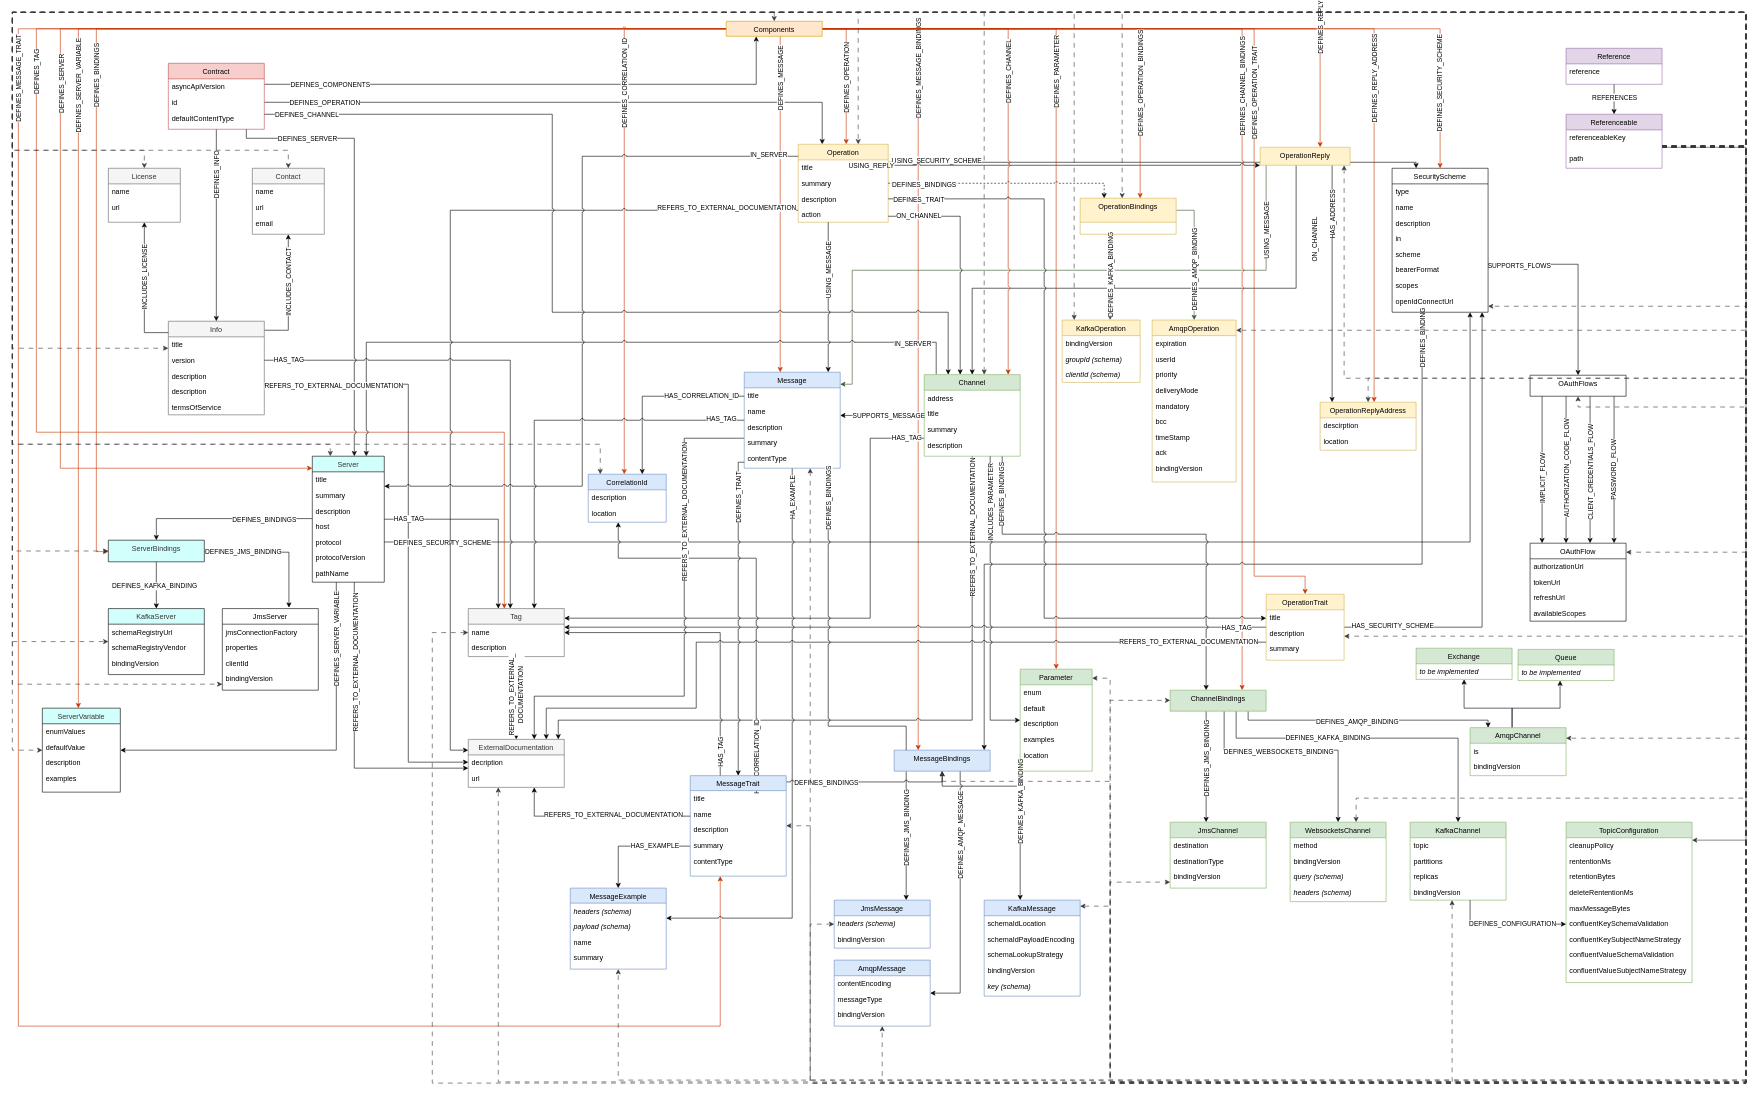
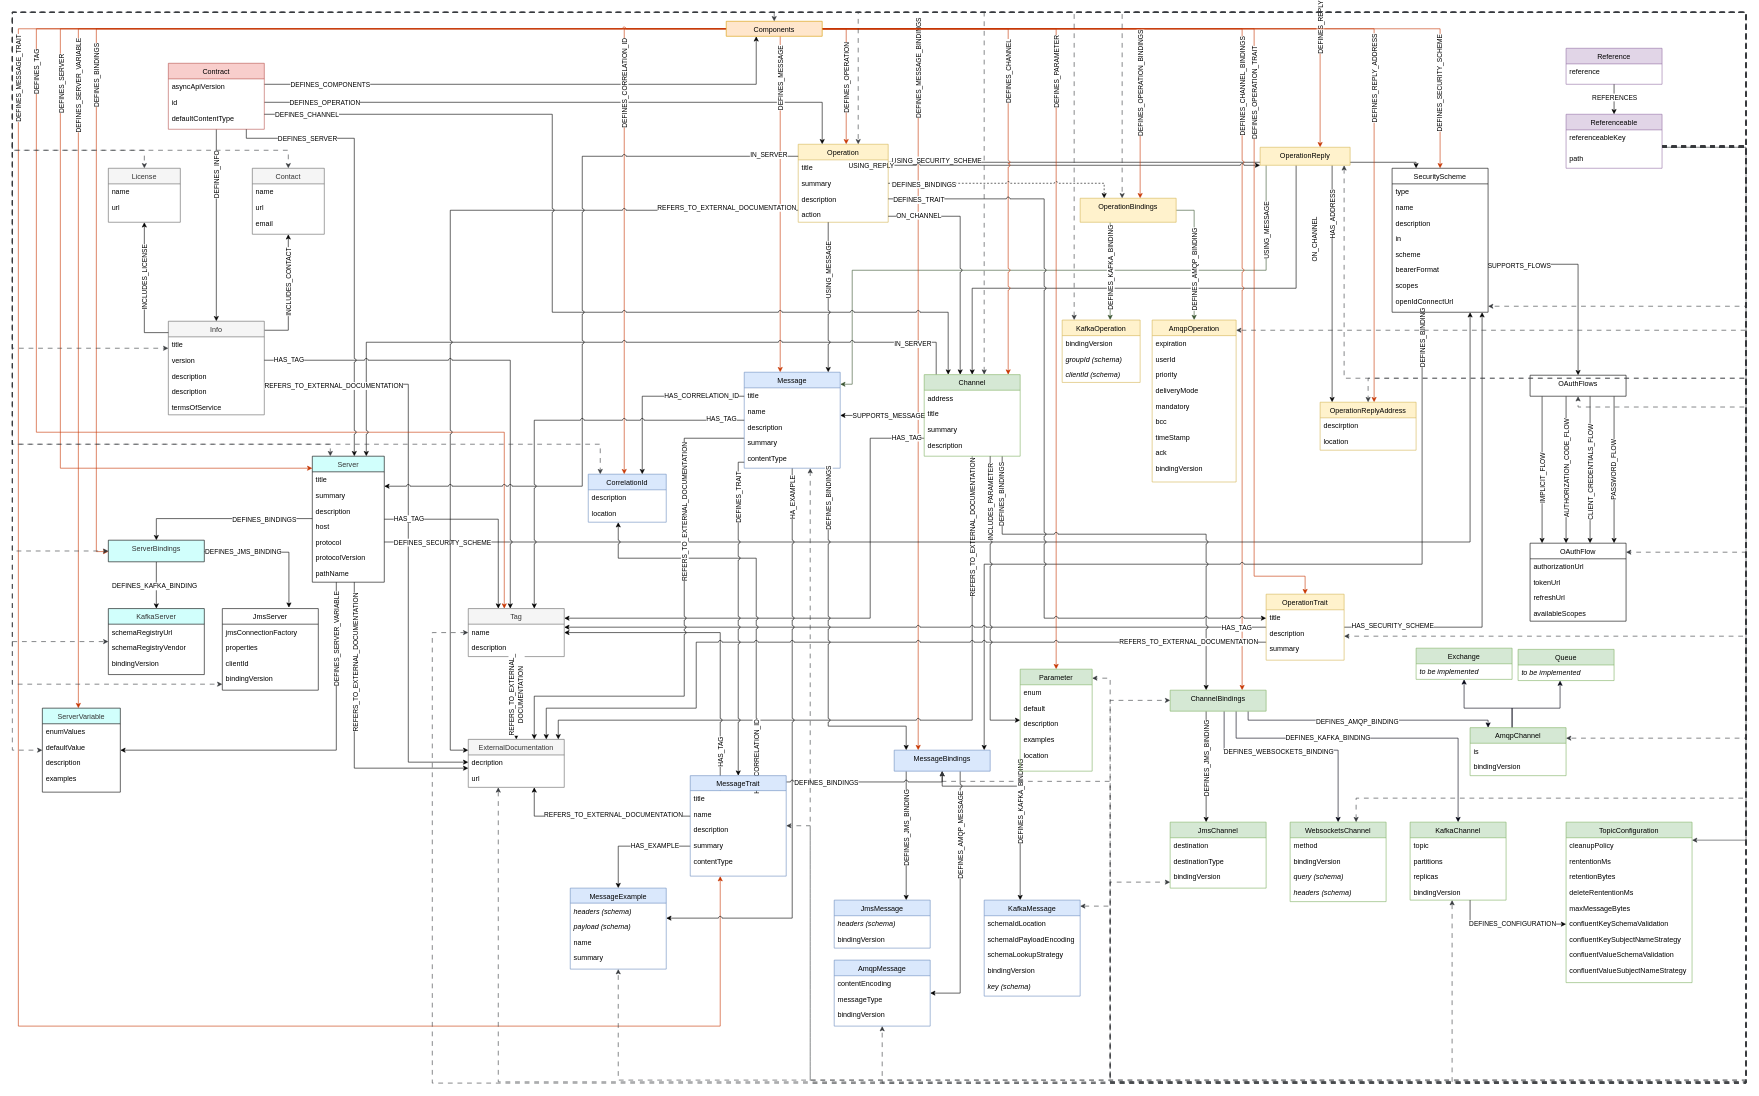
- <mxCell id="204" value="OperationBindings" style="swimlane;fontStyle=0;align=center;verticalAlign=top;childLayout=stackLayout;horizontal=1;startSize=40;horizontalStack=0;resizeParent=1;resizeLast=0;collapsible=1;marginBottom=0;rounded=0;shadow=0;strokeWidth=1;fillColor=#fff2cc;strokeColor=#d6b656;" vertex="1" parent="1"><mxGeometry x="1800" y="330" width="160" height="60" as="geometry"><mxRectangle x="340" y="380" width="170" height="26" as="alternateBounds" /></mxGeometry></mxCell>
+ <mxCell id="204" value="OperationBindings" style="swimlane;fontStyle=0;align=center;verticalAlign=top;childLayout=stackLayout;horizontal=1;startSize=40;horizontalStack=0;resizeParent=1;resizeLast=0;collapsible=1;marginBottom=0;rounded=0;shadow=0;strokeWidth=1;fillColor=#fff2cc;strokeColor=#d6b656;" vertex="1" parent="1"><mxGeometry x="1800" y="330" width="160" height="40" as="geometry"><mxRectangle x="340" y="380" width="170" height="26" as="alternateBounds" /></mxGeometry></mxCell>
- <mxCell id="266" style="edgeStyle=orthogonalEdgeStyle;rounded=0;orthogonalLoop=1;jettySize=auto;html=1;fillColor=#a20025;strokeColor=#000000;jumpStyle=arc;endArrow=none;" edge="1" parent="1" source="141" target="205"><mxGeometry relative="1" as="geometry"><Array as="points"><mxPoint x="1380" y="1210" /><mxPoint x="1510" y="1210" /></Array></mxGeometry></mxCell>
+ <mxCell id="266" style="edgeStyle=orthogonalEdgeStyle;rounded=0;orthogonalLoop=1;jettySize=auto;html=1;fillColor=#a20025;strokeColor=#000000;jumpStyle=arc;" edge="1" parent="1" source="141" target="205"><mxGeometry relative="1" as="geometry"><Array as="points"><mxPoint x="1380" y="1210" /><mxPoint x="1510" y="1210" /></Array></mxGeometry></mxCell>
- <mxCell id="339" style="edgeStyle=orthogonalEdgeStyle;rounded=0;orthogonalLoop=1;jettySize=auto;html=1;fillColor=#eeeeee;strokeColor=#36393d;dashed=1;dashPattern=8 8;" edge="1" parent="1" source="349" target="259"><mxGeometry relative="1" as="geometry"><Array as="points"><mxPoint x="2910" y="245" /><mxPoint x="2910" y="1805" /><mxPoint x="1350" y="1805" /><mxPoint x="1350" y="1540" /></Array></mxGeometry></mxCell>
